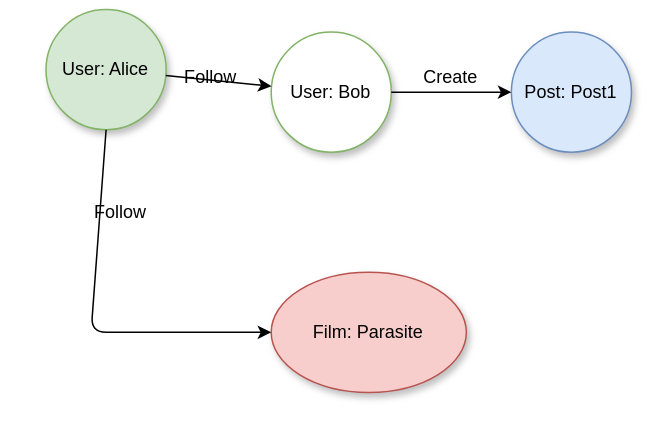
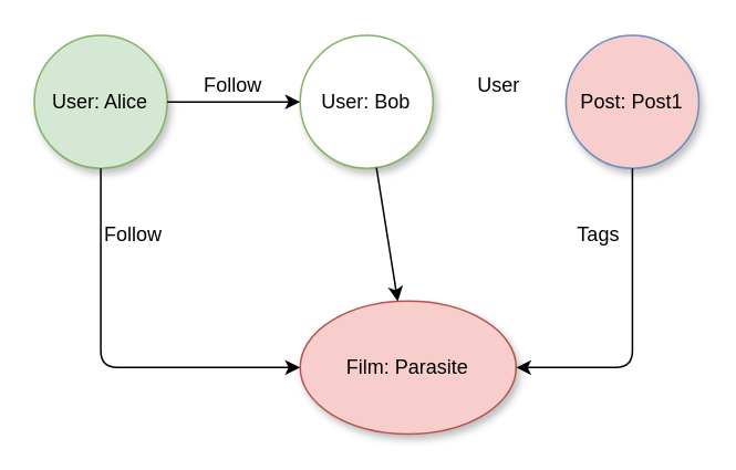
- <mxCell id="2" value="User: Alice" style="ellipse;whiteSpace=wrap;html=1;aspect=fixed;fillColor=#d5e8d4;strokeColor=#82b366;shadow=1;" vertex="1" parent="1"><mxGeometry x="30.17" y="5.83" width="80" height="80" as="geometry" /></mxCell>
+ <mxCell id="2" value="User: Alice" style="ellipse;whiteSpace=wrap;html=1;aspect=fixed;fillColor=#d5e8d4;strokeColor=#82b366;shadow=1;" vertex="1" parent="1"><mxGeometry x="20.17" y="20.83" width="80" height="80" as="geometry" /></mxCell>
- <mxCell id="11" value="Create" style="text;html=1;strokeColor=none;fillColor=none;align=center;verticalAlign=middle;whiteSpace=wrap;rounded=0;" vertex="1" parent="1"><mxGeometry x="280.17" y="40.83" width="40" height="20" as="geometry" /></mxCell>
+ <mxCell id="11" value="User" style="text;html=1;strokeColor=none;fillColor=none;align=center;verticalAlign=middle;whiteSpace=wrap;rounded=0;" vertex="1" parent="1"><mxGeometry x="280.17" y="40.83" width="40" height="20" as="geometry" /></mxCell>
- <mxCell id="7" value="" style="endArrow=classic;html=1;" edge="1" parent="1" source="3" target="4"><mxGeometry width="50" height="50" relative="1" as="geometry"><mxPoint x="260.17" y="60.33" as="sourcePoint" /><mxPoint x="338.17" y="60.83" as="targetPoint" /></mxGeometry></mxCell>
+ <mxCell id="7" value="" style="endArrow=classic;html=1;" edge="1" parent="1" source="3" target="5"><mxGeometry width="50" height="50" relative="1" as="geometry"><mxPoint x="260.17" y="60.33" as="sourcePoint" /><mxPoint x="338.17" y="60.83" as="targetPoint" /></mxGeometry></mxCell>
- <mxCell id="4" value="Post: Post1" style="ellipse;whiteSpace=wrap;html=1;aspect=fixed;fillColor=#dae8fc;strokeColor=#6c8ebf;shadow=1;" vertex="1" parent="1"><mxGeometry x="340.17" y="20.83" width="80" height="80" as="geometry" /></mxCell>
+ <mxCell id="4" value="Post: Post1" style="ellipse;whiteSpace=wrap;html=1;aspect=fixed;fillColor=#f8cecc;strokeColor=#6c8ebf;shadow=1;" vertex="1" parent="1"><mxGeometry x="340.17" y="20.83" width="80" height="80" as="geometry" /></mxCell>
+ <mxCell id="12" value="Tags" style="text;html=1;strokeColor=none;fillColor=none;align=center;verticalAlign=middle;whiteSpace=wrap;rounded=0;" vertex="1" parent="1"><mxGeometry x="340.17" y="130.83" width="40" height="20" as="geometry" /></mxCell>
+ <mxCell id="9" value="" style="endArrow=classic;html=1;exitX=0.5;exitY=1;exitDx=0;exitDy=0;entryX=1;entryY=0.5;entryDx=0;entryDy=0;" edge="1" parent="1" source="4" target="5"><mxGeometry width="50" height="50" relative="1" as="geometry"><mxPoint x="330.17" y="170.83" as="sourcePoint" /><mxPoint x="380.17" y="120.83" as="targetPoint" /><Array as="points"><mxPoint x="380.17" y="220.83" /></Array></mxGeometry></mxCell>
